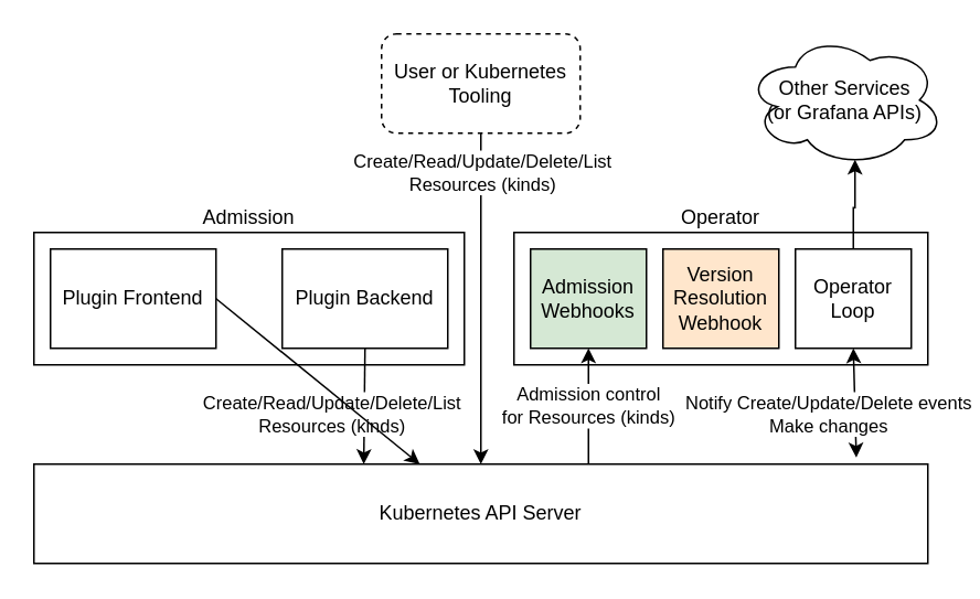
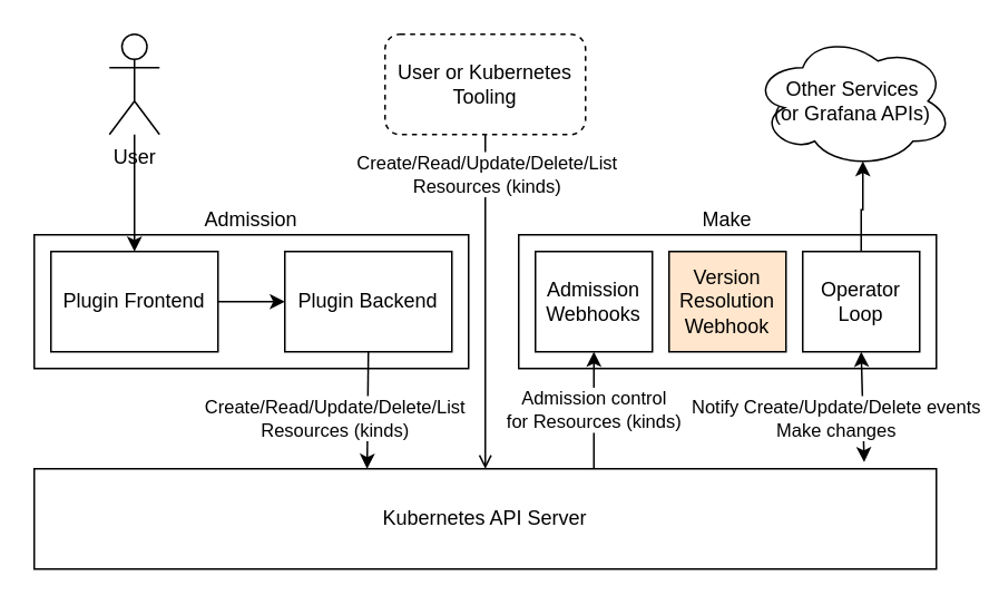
+ <mxCell id="8" value="User" style="shape=umlActor;verticalLabelPosition=bottom;verticalAlign=top;html=1;outlineConnect=0;" vertex="1" parent="1"><mxGeometry x="65" y="20" width="30" height="60" as="geometry" /></mxCell>
+ <mxCell id="9" value="" style="endArrow=classic;html=1;rounded=0;entryX=0.5;entryY=0;entryDx=0;entryDy=0;" edge="1" parent="1" source="8" target="5"><mxGeometry width="50" height="50" relative="1" as="geometry"><mxPoint x="-80" y="340" as="sourcePoint" /><mxPoint x="-30" y="290" as="targetPoint" /></mxGeometry></mxCell>
- <mxCell id="3" value="Operator" style="rounded=0;whiteSpace=wrap;html=1;labelPosition=center;verticalLabelPosition=top;align=center;verticalAlign=bottom;" vertex="1" parent="1"><mxGeometry x="310" y="140" width="250" height="80" as="geometry" /></mxCell>
+ <mxCell id="3" value="Make" style="rounded=0;whiteSpace=wrap;html=1;labelPosition=center;verticalLabelPosition=top;align=center;verticalAlign=bottom;" vertex="1" parent="1"><mxGeometry x="310" y="140" width="250" height="80" as="geometry" /></mxCell>
- <mxCell id="13" value="Admission Webhooks" style="rounded=0;whiteSpace=wrap;html=1;fillColor=#d5e8d4;" vertex="1" parent="1"><mxGeometry x="320" y="150" width="70" height="60" as="geometry" /></mxCell>
+ <mxCell id="13" value="Admission Webhooks" style="rounded=0;whiteSpace=wrap;html=1;" vertex="1" parent="1"><mxGeometry x="320" y="150" width="70" height="60" as="geometry" /></mxCell>
- <mxCell id="12" value="" style="endArrow=classic;html=1;rounded=0;exitX=1;exitY=0.5;exitDx=0;exitDy=0;" edge="1" parent="1" source="5" target="6"><mxGeometry width="50" height="50" relative="1" as="geometry"><mxPoint x="100" y="270" as="sourcePoint" /><mxPoint x="150" y="220" as="targetPoint" /></mxGeometry></mxCell>
+ <mxCell id="12" value="" style="endArrow=classic;html=1;rounded=0;exitX=1;exitY=0.5;exitDx=0;exitDy=0;entryX=0;entryY=0.5;entryDx=0;entryDy=0;" edge="1" parent="1" source="5" target="4"><mxGeometry width="50" height="50" relative="1" as="geometry"><mxPoint x="100" y="270" as="sourcePoint" /><mxPoint x="150" y="220" as="targetPoint" /></mxGeometry></mxCell>
- <mxCell id="18" style="edgeStyle=orthogonalEdgeStyle;rounded=0;orthogonalLoop=1;jettySize=auto;html=1;entryX=0.5;entryY=0;entryDx=0;entryDy=0;" edge="1" parent="1" source="20" target="6"><mxGeometry relative="1" as="geometry" /></mxCell>
+ <mxCell id="18" style="edgeStyle=orthogonalEdgeStyle;rounded=0;orthogonalLoop=1;jettySize=auto;html=1;entryX=0.5;entryY=0;entryDx=0;entryDy=0;endArrow=open;" edge="1" parent="1" source="20" target="6"><mxGeometry relative="1" as="geometry" /></mxCell>
